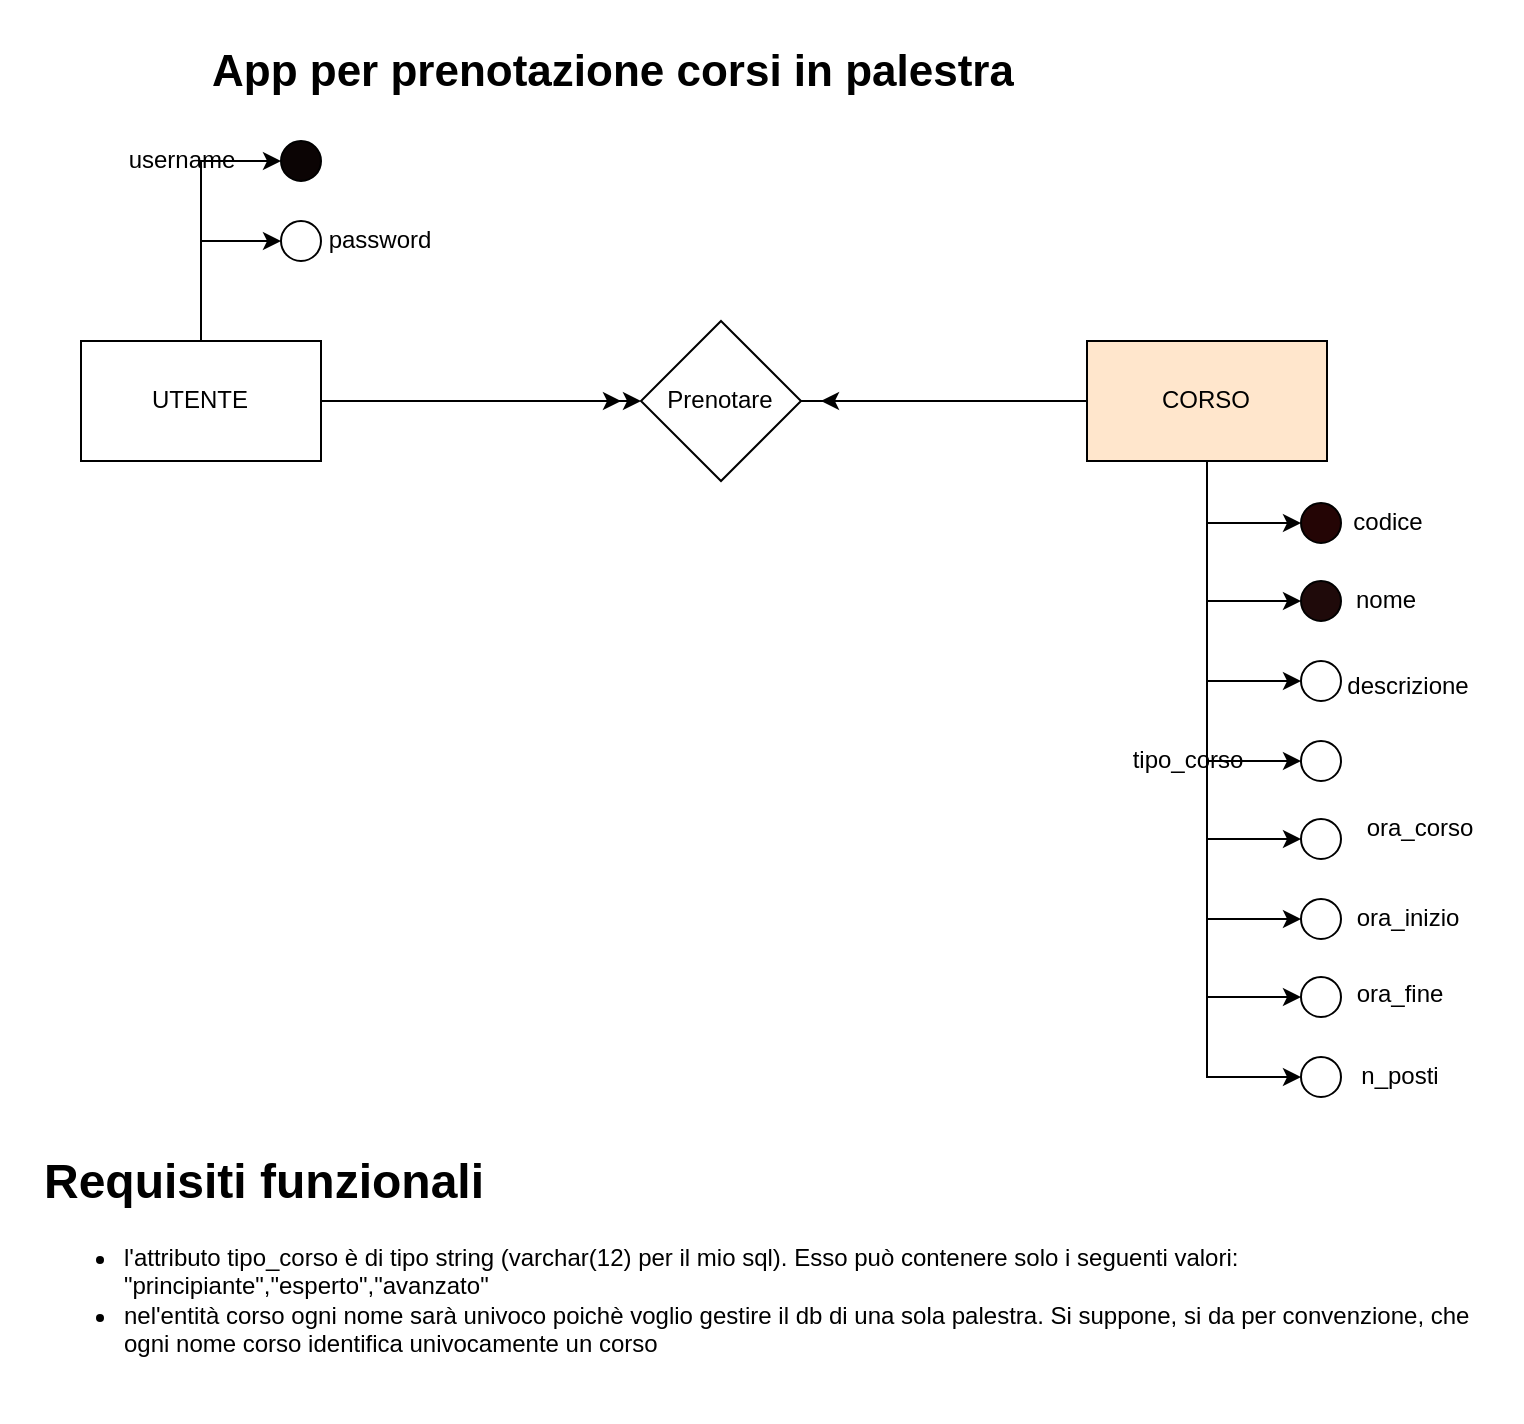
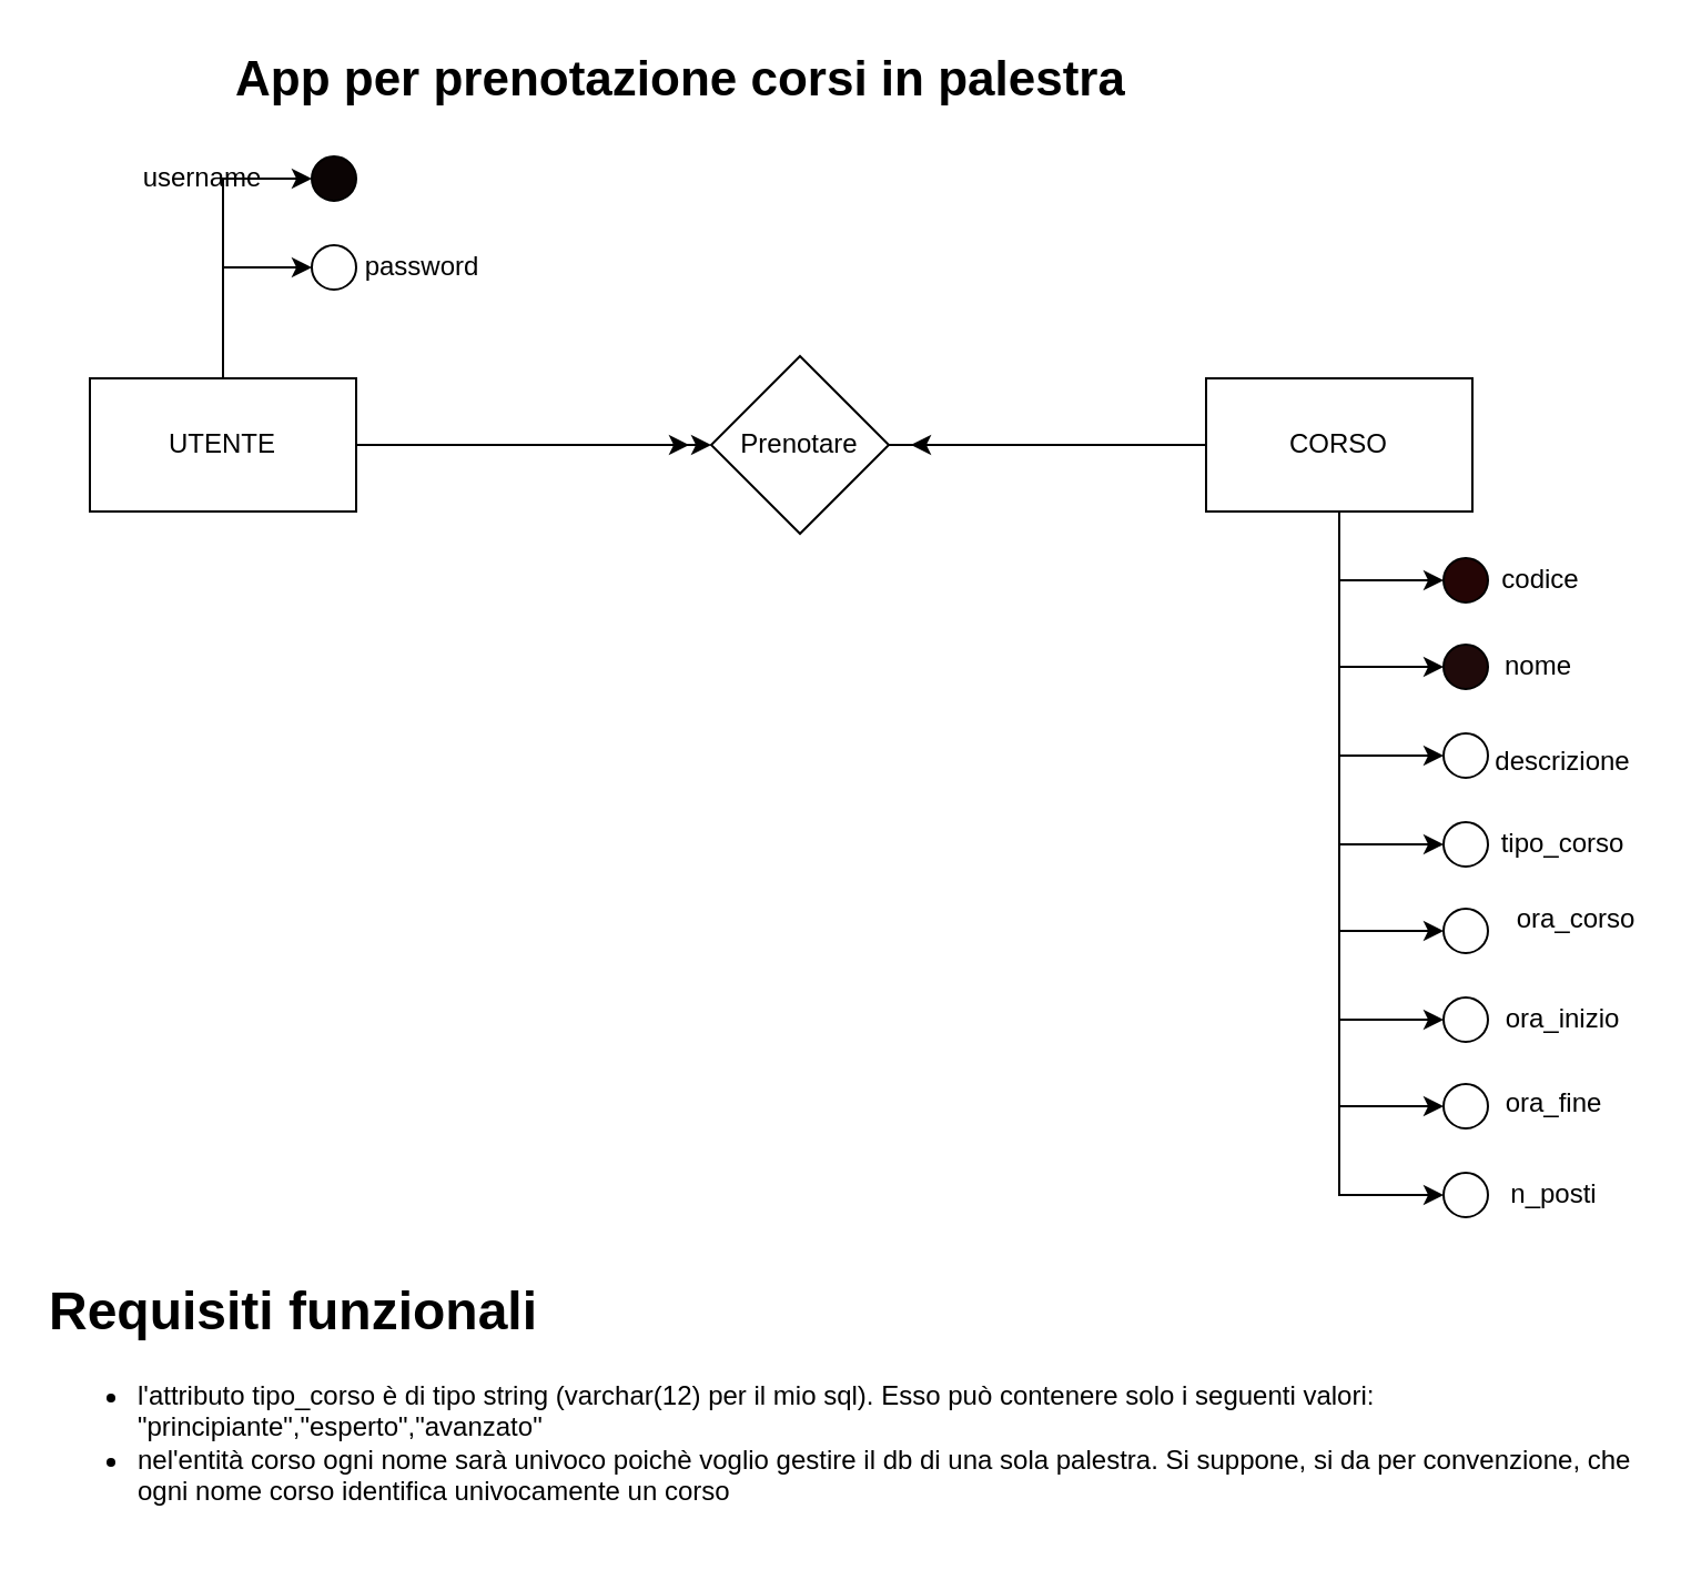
- <mxCell id="18" value="CORSO" style="rounded=0;whiteSpace=wrap;html=1;fillColor=#ffe6cc;" vertex="1" parent="1"><mxGeometry x="543" y="170" width="120" height="60" as="geometry" /></mxCell>
+ <mxCell id="18" value="CORSO" style="rounded=0;whiteSpace=wrap;html=1;" vertex="1" parent="1"><mxGeometry x="543" y="170" width="120" height="60" as="geometry" /></mxCell>
- <mxCell id="35" value="tipo_corso" style="text;html=1;align=center;verticalAlign=middle;whiteSpace=wrap;rounded=0;" vertex="1" parent="1"><mxGeometry x="564" y="365" width="60" height="30" as="geometry" /></mxCell>
+ <mxCell id="35" value="tipo_corso" style="text;html=1;align=center;verticalAlign=middle;whiteSpace=wrap;rounded=0;" vertex="1" parent="1"><mxGeometry x="674" y="365" width="60" height="30" as="geometry" /></mxCell>
